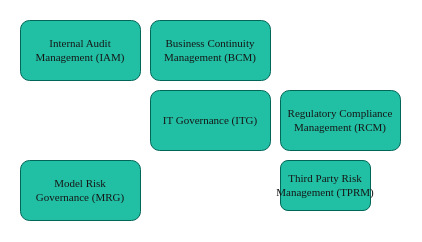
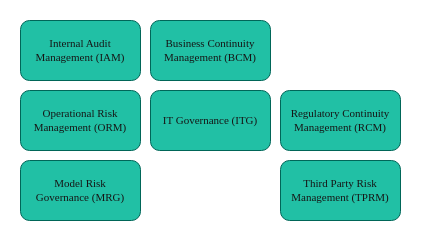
+ <mxCell id="2" value="&lt;span style=&quot;box-sizing: inherit; padding: 0px; border: 0px; margin: 0px; font-variant-numeric: inherit; font-variant-east-asian: inherit; font-stretch: inherit; line-height: inherit; font-size: 11px; vertical-align: baseline; color: rgb(22, 22, 22); text-align: left;&quot; class=&quot;ph&quot;&gt;Operational Risk Management&lt;/span&gt;&lt;span style=&quot;color: rgb(22, 22, 22); font-size: 11px; text-align: left;&quot;&gt;&amp;nbsp;(ORM)&lt;/span&gt;" style="rounded=1;whiteSpace=wrap;html=1;fontFamily=Tahoma;fontSize=11;fillColor=#21C0A5;fontColor=#5C5C5C;strokeColor=#006658;" vertex="1" parent="1"><mxGeometry x="20" y="90" width="120" height="60" as="geometry" /></mxCell>
- <mxCell id="7" value="&lt;p&gt;&lt;span style=&quot;box-sizing: inherit; padding: 0px; border: 0px; margin: 0px; font-variant-numeric: inherit; font-variant-east-asian: inherit; font-stretch: inherit; line-height: inherit; font-size: 11px; vertical-align: baseline; color: rgb(22, 22, 22); text-align: left;&quot; class=&quot;ph&quot;&gt;Regulatory Compliance Management&lt;/span&gt;&lt;span style=&quot;color: rgb(22, 22, 22); font-size: 11px; text-align: left;&quot;&gt;&amp;nbsp;(RCM)&lt;/span&gt;&lt;/p&gt;" style="rounded=1;whiteSpace=wrap;html=1;fontFamily=Tahoma;fontSize=11;fillColor=#21C0A5;fontColor=#5C5C5C;strokeColor=#006658;" vertex="1" parent="1"><mxGeometry x="280" y="90" width="120" height="60" as="geometry" /></mxCell>
+ <mxCell id="7" value="&lt;p&gt;&lt;span style=&quot;box-sizing: inherit; padding: 0px; border: 0px; margin: 0px; font-variant-numeric: inherit; font-variant-east-asian: inherit; font-stretch: inherit; line-height: inherit; font-size: 11px; vertical-align: baseline; color: rgb(22, 22, 22); text-align: left;&quot; class=&quot;ph&quot;&gt;Regulatory Continuity Management&lt;/span&gt;&lt;span style=&quot;color: rgb(22, 22, 22); font-size: 11px; text-align: left;&quot;&gt;&amp;nbsp;(RCM)&lt;/span&gt;&lt;/p&gt;" style="rounded=1;whiteSpace=wrap;html=1;fontFamily=Tahoma;fontSize=11;fillColor=#21C0A5;fontColor=#5C5C5C;strokeColor=#006658;" vertex="1" parent="1"><mxGeometry x="280" y="90" width="120" height="60" as="geometry" /></mxCell>
- <mxCell id="8" value="&lt;span style=&quot;box-sizing: inherit; padding: 0px; border: 0px; margin: 0px; font-variant-numeric: inherit; font-variant-east-asian: inherit; font-stretch: inherit; line-height: inherit; font-size: 11px; vertical-align: baseline; color: rgb(22, 22, 22); text-align: left;&quot; class=&quot;ph&quot;&gt;Third Party Risk Management&lt;/span&gt;&lt;span style=&quot;color: rgb(22, 22, 22); font-size: 11px; text-align: left;&quot;&gt;&amp;nbsp;(TPRM)&lt;/span&gt;" style="rounded=1;whiteSpace=wrap;html=1;fontFamily=Tahoma;fontSize=11;fillColor=#21C0A5;fontColor=#5C5C5C;strokeColor=#006658;" vertex="1" parent="1"><mxGeometry x="280" y="160" width="90" height="50" as="geometry" /></mxCell>
+ <mxCell id="8" value="&lt;span style=&quot;box-sizing: inherit; padding: 0px; border: 0px; margin: 0px; font-variant-numeric: inherit; font-variant-east-asian: inherit; font-stretch: inherit; line-height: inherit; font-size: 11px; vertical-align: baseline; color: rgb(22, 22, 22); text-align: left;&quot; class=&quot;ph&quot;&gt;Third Party Risk Management&lt;/span&gt;&lt;span style=&quot;color: rgb(22, 22, 22); font-size: 11px; text-align: left;&quot;&gt;&amp;nbsp;(TPRM)&lt;/span&gt;" style="rounded=1;whiteSpace=wrap;html=1;fontFamily=Tahoma;fontSize=11;fillColor=#21C0A5;fontColor=#5C5C5C;strokeColor=#006658;" vertex="1" parent="1"><mxGeometry x="280" y="160" width="120" height="60" as="geometry" /></mxCell>
